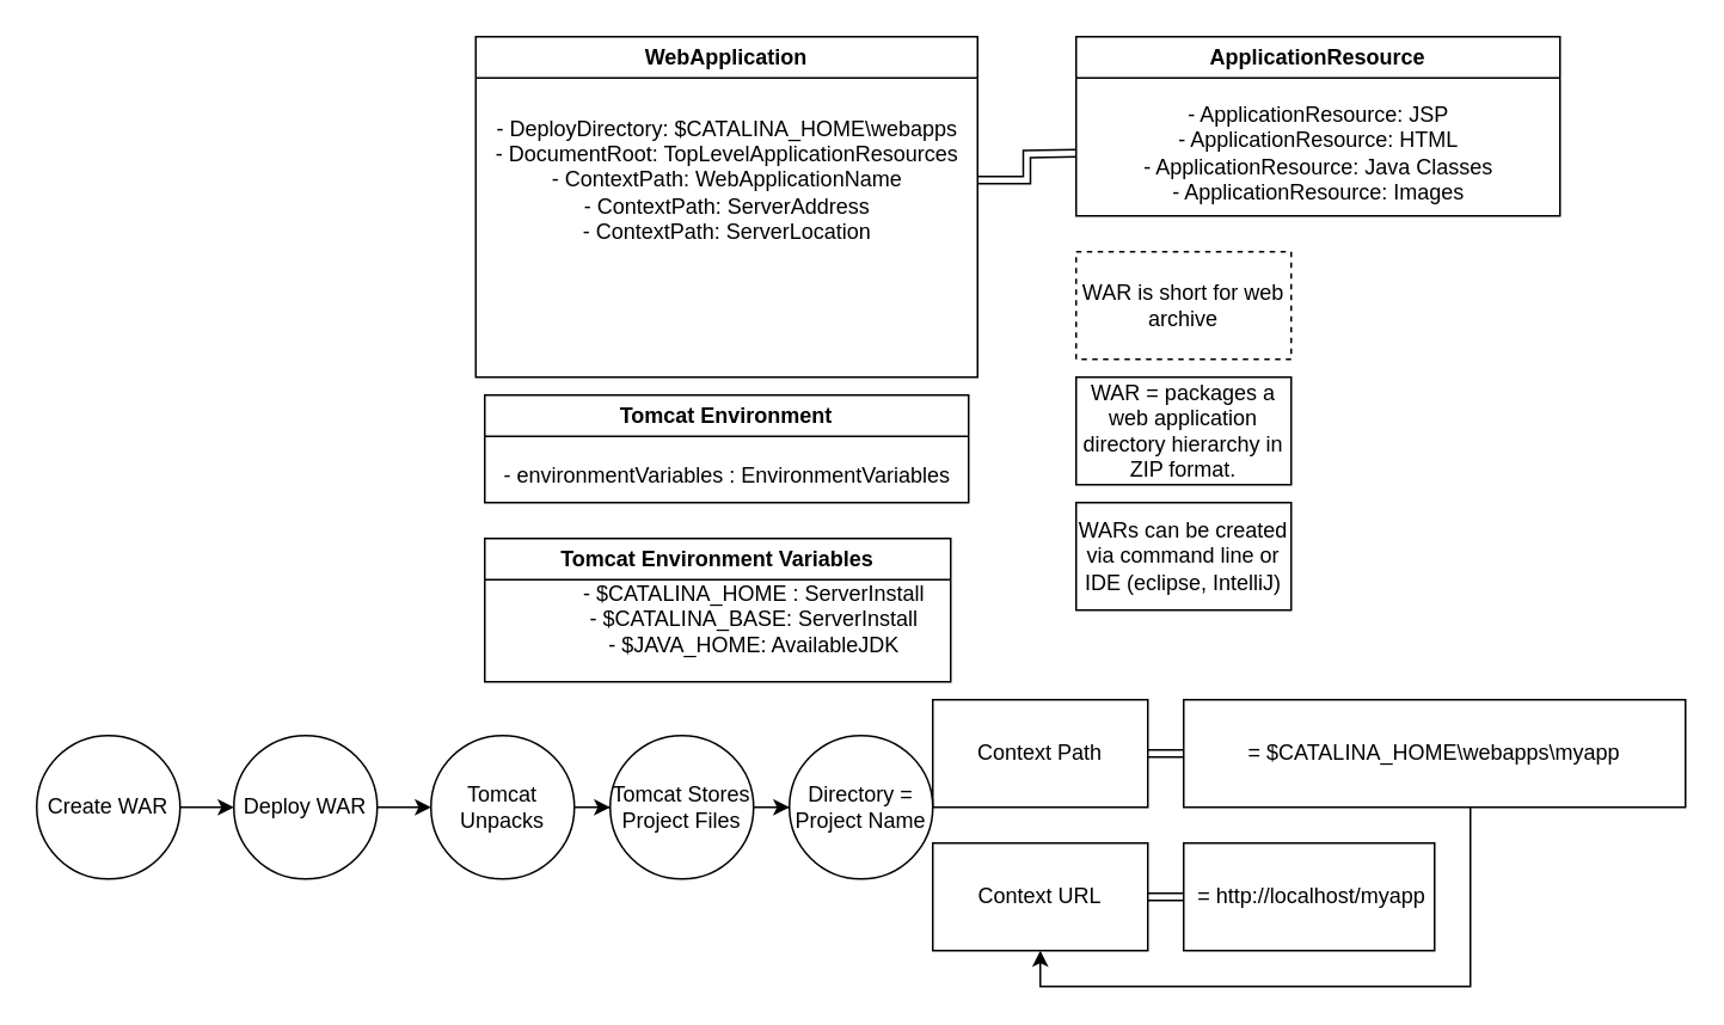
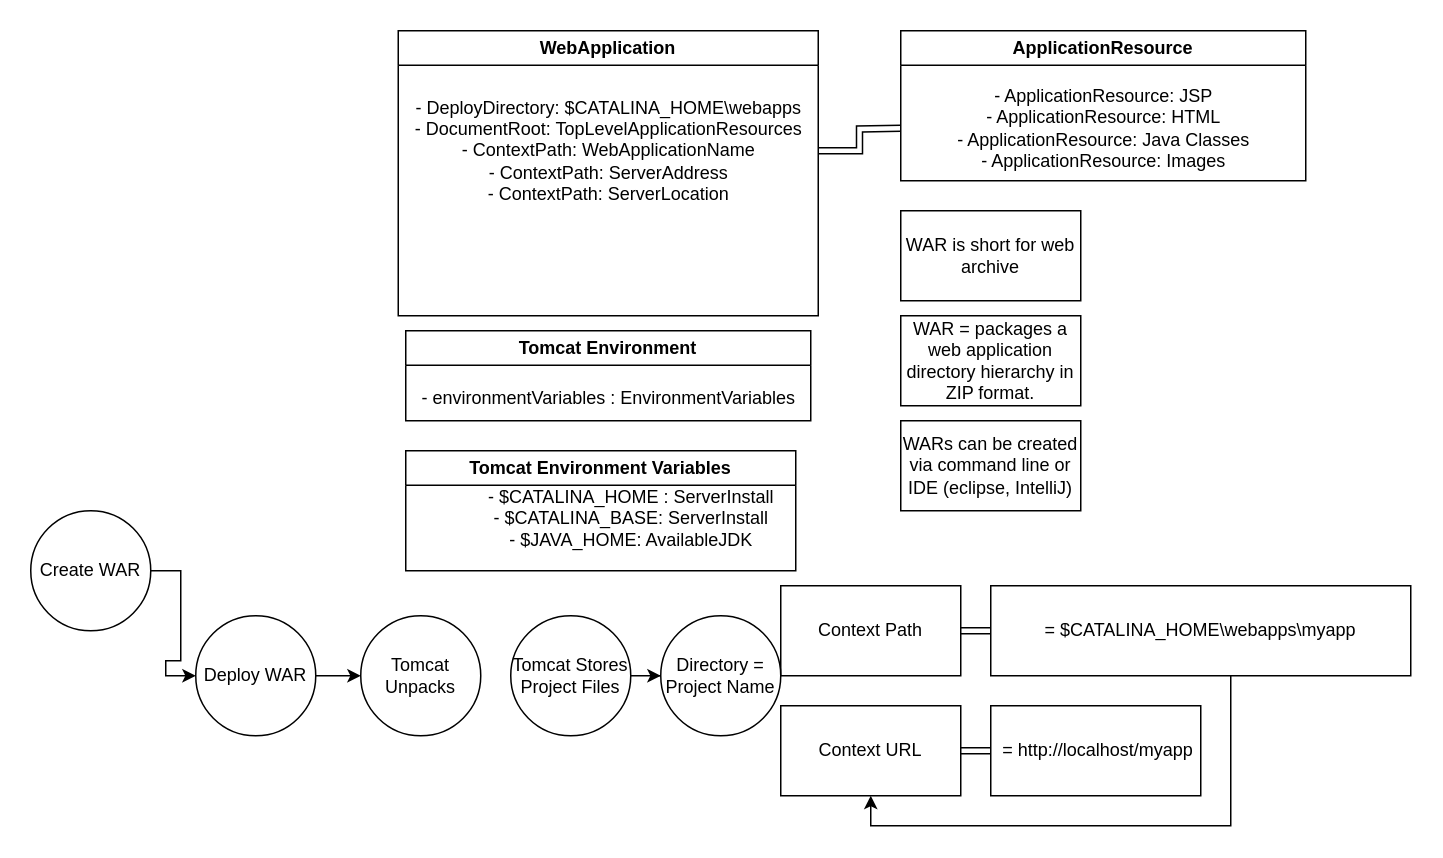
- <mxCell id="12" value="WAR is short for web archive" style="whiteSpace=wrap;html=1;dashed=1;" vertex="1" parent="1"><mxGeometry x="600" y="140" width="120" height="60" as="geometry" /></mxCell>
+ <mxCell id="12" value="WAR is short for web archive" style="whiteSpace=wrap;html=1;" vertex="1" parent="1"><mxGeometry x="600" y="140" width="120" height="60" as="geometry" /></mxCell>
- <mxCell id="23" value="Create WAR" style="ellipse;whiteSpace=wrap;html=1;aspect=fixed;" vertex="1" parent="1"><mxGeometry x="20" y="410" width="80" height="80" as="geometry" /></mxCell>
+ <mxCell id="23" value="Create WAR" style="ellipse;whiteSpace=wrap;html=1;aspect=fixed;" vertex="1" parent="1"><mxGeometry x="20" y="340" width="80" height="80" as="geometry" /></mxCell>
- <mxCell id="26" value="" style="edgeStyle=orthogonalEdgeStyle;rounded=0;orthogonalLoop=1;jettySize=auto;html=1;" edge="1" parent="1" source="27" target="29"><mxGeometry relative="1" as="geometry" /></mxCell>
